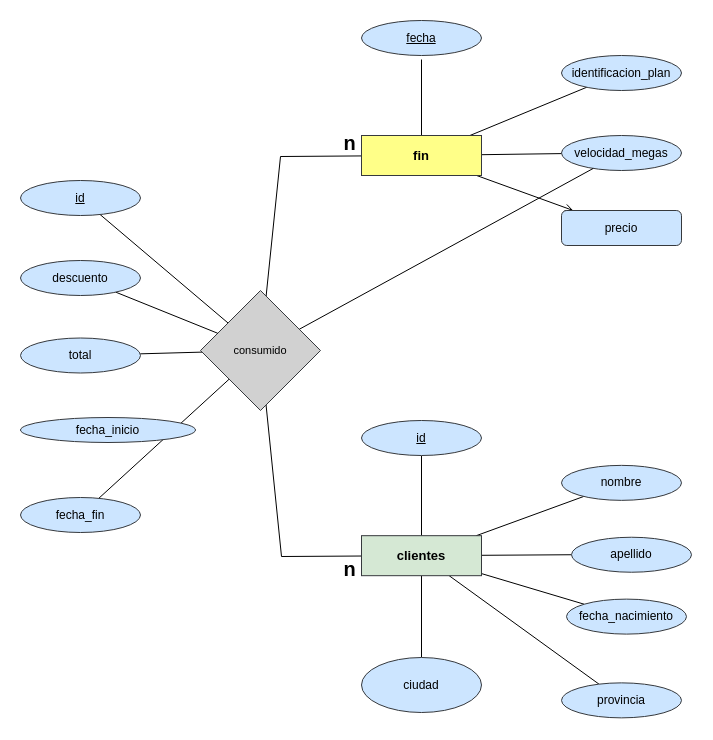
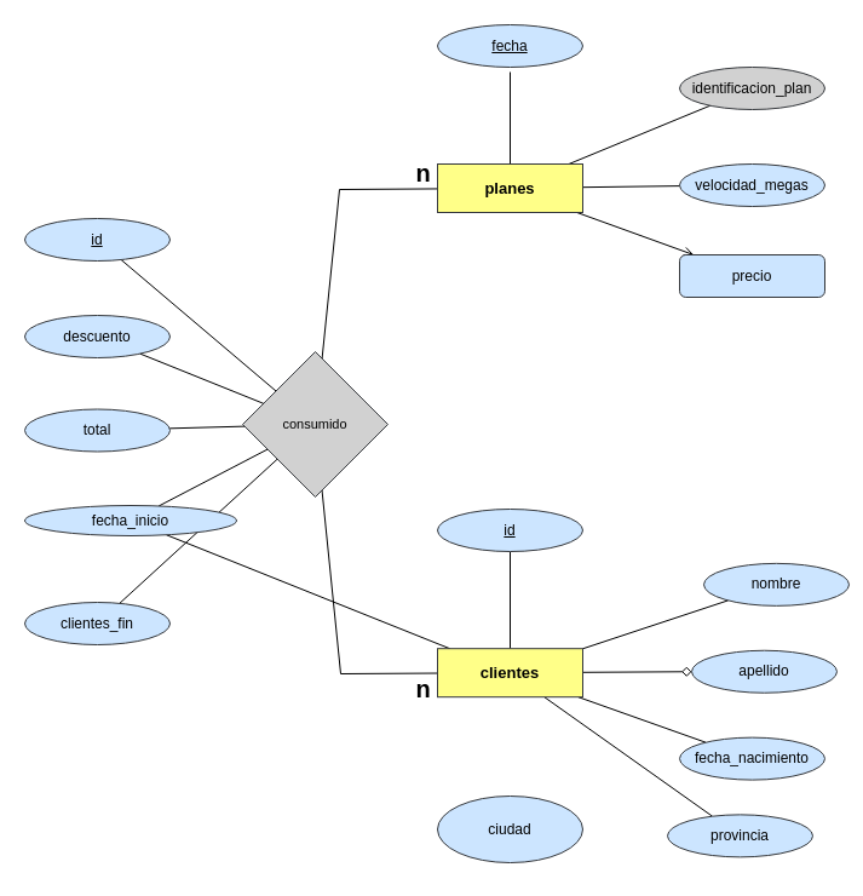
- <mxCell id="38" value="identificacion_plan" style="ellipse;whiteSpace=wrap;html=1;fillColor=#cce5ff;strokeColor=#36393d;" vertex="1" parent="1"><mxGeometry x="561" y="55" width="120" height="35" as="geometry" /></mxCell>
+ <mxCell id="38" value="identificacion_plan" style="ellipse;whiteSpace=wrap;html=1;fillColor=#d1d1d1;strokeColor=#36393d;" vertex="1" parent="1"><mxGeometry x="561" y="55" width="120" height="35" as="geometry" /></mxCell>
- <mxCell id="7" value="fin" style="rounded=0;whiteSpace=wrap;html=1;fillColor=#ffff88;strokeColor=#36393d;fontSize=13;fontStyle=1" parent="1" vertex="1"><mxGeometry x="361" y="135" width="120" height="40" as="geometry" /></mxCell>
+ <mxCell id="7" value="planes" style="rounded=0;whiteSpace=wrap;html=1;fillColor=#ffff88;strokeColor=#36393d;fontSize=13;fontStyle=1" parent="1" vertex="1"><mxGeometry x="361" y="135" width="120" height="40" as="geometry" /></mxCell>
- <mxCell id="13" style="edgeStyle=none;rounded=0;orthogonalLoop=1;jettySize=auto;html=1;strokeColor=default;strokeWidth=1;align=center;verticalAlign=middle;fontFamily=Helvetica;fontSize=11;fontColor=default;labelBackgroundColor=default;endArrow=none;endFill=0;" parent="1" source="16" target="9" edge="1"><mxGeometry relative="1" as="geometry" /></mxCell>
+ <mxCell id="13" style="edgeStyle=none;rounded=0;orthogonalLoop=1;jettySize=auto;html=1;strokeColor=default;strokeWidth=1;align=center;verticalAlign=middle;fontFamily=Helvetica;fontSize=11;fontColor=default;labelBackgroundColor=default;endArrow=none;endFill=0;" parent="1" source="16" target="35" edge="1"><mxGeometry relative="1" as="geometry" /></mxCell>
- <mxCell id="25" value="nombre" style="ellipse;whiteSpace=wrap;html=1;fillColor=#cce5ff;strokeColor=#36393d;" parent="1" vertex="1"><mxGeometry x="561" y="464.86" width="120" height="35" as="geometry" /></mxCell>
+ <mxCell id="25" value="nombre" style="ellipse;whiteSpace=wrap;html=1;fillColor=#cce5ff;strokeColor=#36393d;" parent="1" vertex="1"><mxGeometry x="581" y="464.86" width="120" height="35" as="geometry" /></mxCell>
- <mxCell id="36" value="fecha_fin" style="ellipse;whiteSpace=wrap;html=1;fillColor=#cce5ff;strokeColor=#36393d;" parent="1" vertex="1"><mxGeometry x="20" y="497" width="120" height="35" as="geometry" /></mxCell>
+ <mxCell id="36" value="clientes_fin" style="ellipse;whiteSpace=wrap;html=1;fillColor=#cce5ff;strokeColor=#36393d;" parent="1" vertex="1"><mxGeometry x="20" y="497" width="120" height="35" as="geometry" /></mxCell>
- <mxCell id="20" style="edgeStyle=none;rounded=0;orthogonalLoop=1;jettySize=auto;html=1;strokeColor=default;strokeWidth=1;align=center;verticalAlign=middle;fontFamily=Helvetica;fontSize=11;fontColor=default;labelBackgroundColor=default;endArrow=none;endFill=0;" parent="1" source="23" target="30" edge="1"><mxGeometry relative="1" as="geometry" /></mxCell>
+ <mxCell id="20" style="edgeStyle=none;rounded=0;orthogonalLoop=1;jettySize=auto;html=1;strokeColor=default;strokeWidth=1;align=center;verticalAlign=middle;fontFamily=Helvetica;fontSize=11;fontColor=default;labelBackgroundColor=default;endArrow=diamond;endFill=0;" parent="1" source="23" target="30" edge="1"><mxGeometry relative="1" as="geometry" /></mxCell>
- <mxCell id="23" value="clientes" style="rounded=0;whiteSpace=wrap;html=1;fillColor=#d5e8d4;strokeColor=#36393d;fontSize=13;fontStyle=1;" parent="1" vertex="1"><mxGeometry x="361" y="535.18" width="120" height="40" as="geometry" /></mxCell>
+ <mxCell id="23" value="clientes" style="rounded=0;whiteSpace=wrap;html=1;fillColor=#ffff88;strokeColor=#36393d;fontSize=13;fontStyle=1" parent="1" vertex="1"><mxGeometry x="361" y="535.18" width="120" height="40" as="geometry" /></mxCell>
- <mxCell id="22" style="edgeStyle=none;rounded=0;orthogonalLoop=1;jettySize=auto;html=1;strokeColor=default;strokeWidth=1;align=center;verticalAlign=middle;fontFamily=Helvetica;fontSize=11;fontColor=default;labelBackgroundColor=default;endArrow=none;endFill=0;" parent="1" source="23" target="33" edge="1"><mxGeometry relative="1" as="geometry" /></mxCell>
+ <mxCell id="22" style="edgeStyle=none;rounded=0;orthogonalLoop=1;jettySize=auto;html=1;strokeColor=default;strokeWidth=1;align=center;verticalAlign=middle;fontFamily=Helvetica;fontSize=11;fontColor=default;labelBackgroundColor=default;endArrow=none;endFill=0;" parent="1" source="23" target="35" edge="1"><mxGeometry relative="1" as="geometry" /></mxCell>
- <mxCell id="31" value="fecha_nacimiento" style="ellipse;whiteSpace=wrap;html=1;fillColor=#cce5ff;strokeColor=#36393d;" parent="1" vertex="1"><mxGeometry x="566" y="598.61" width="120" height="35" as="geometry" /></mxCell>
+ <mxCell id="31" value="fecha_nacimiento" style="ellipse;whiteSpace=wrap;html=1;fillColor=#cce5ff;strokeColor=#36393d;" parent="1" vertex="1"><mxGeometry x="561" y="608.61" width="120" height="35" as="geometry" /></mxCell>
- <mxCell id="32" value="provincia" style="ellipse;whiteSpace=wrap;html=1;fillColor=#cce5ff;strokeColor=#36393d;" parent="1" vertex="1"><mxGeometry x="561" y="682.36" width="120" height="35" as="geometry" /></mxCell>
+ <mxCell id="32" value="provincia" style="ellipse;whiteSpace=wrap;html=1;fillColor=#cce5ff;strokeColor=#36393d;" parent="1" vertex="1"><mxGeometry x="551" y="672.36" width="120" height="35" as="geometry" /></mxCell>
